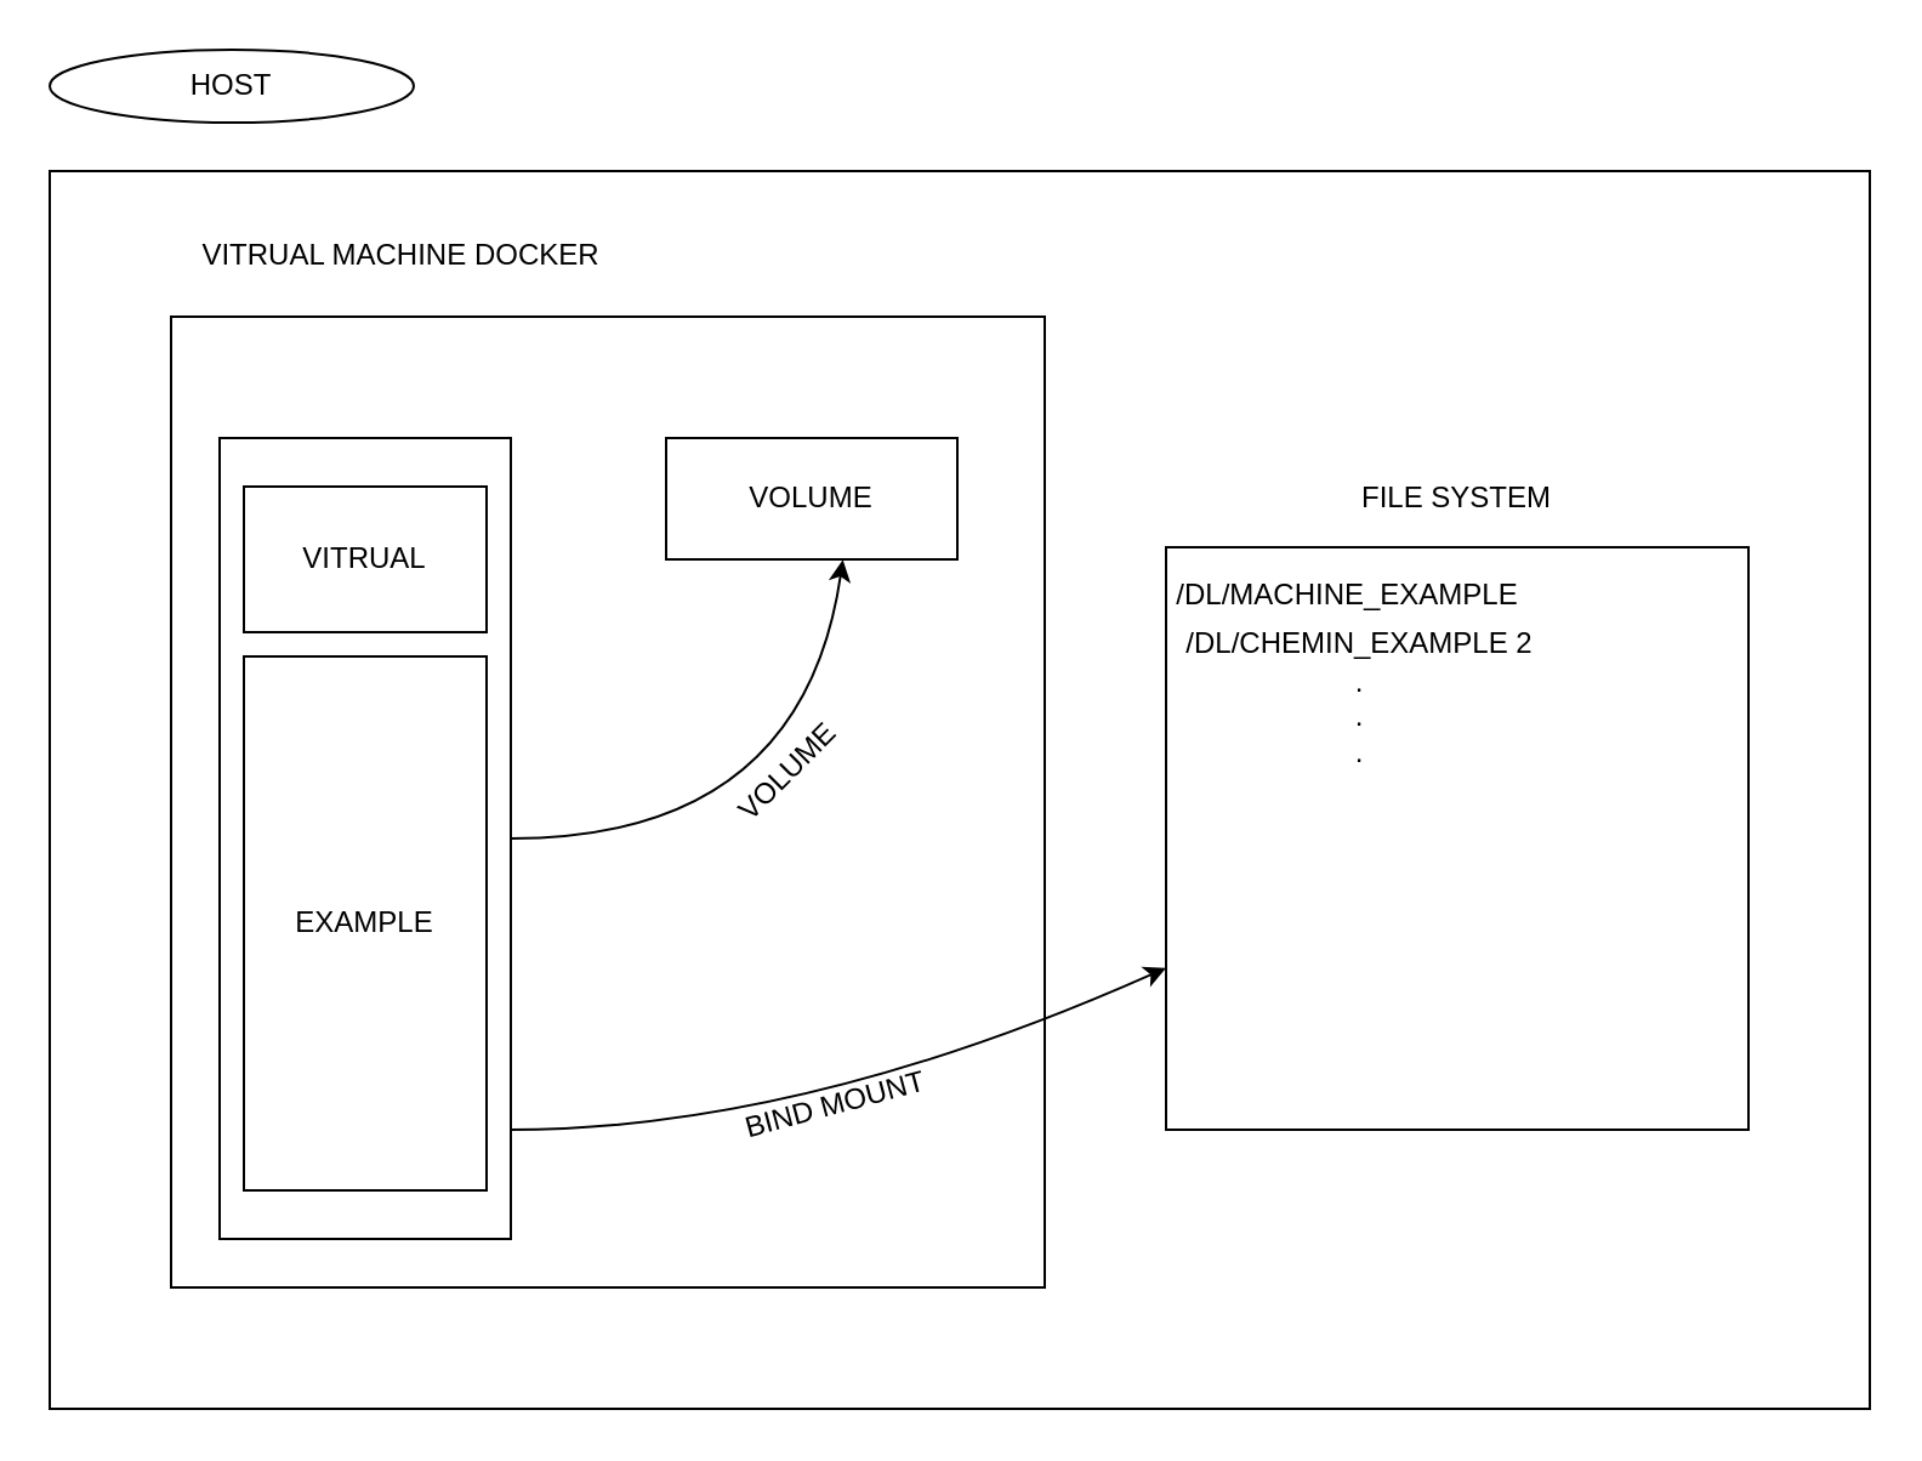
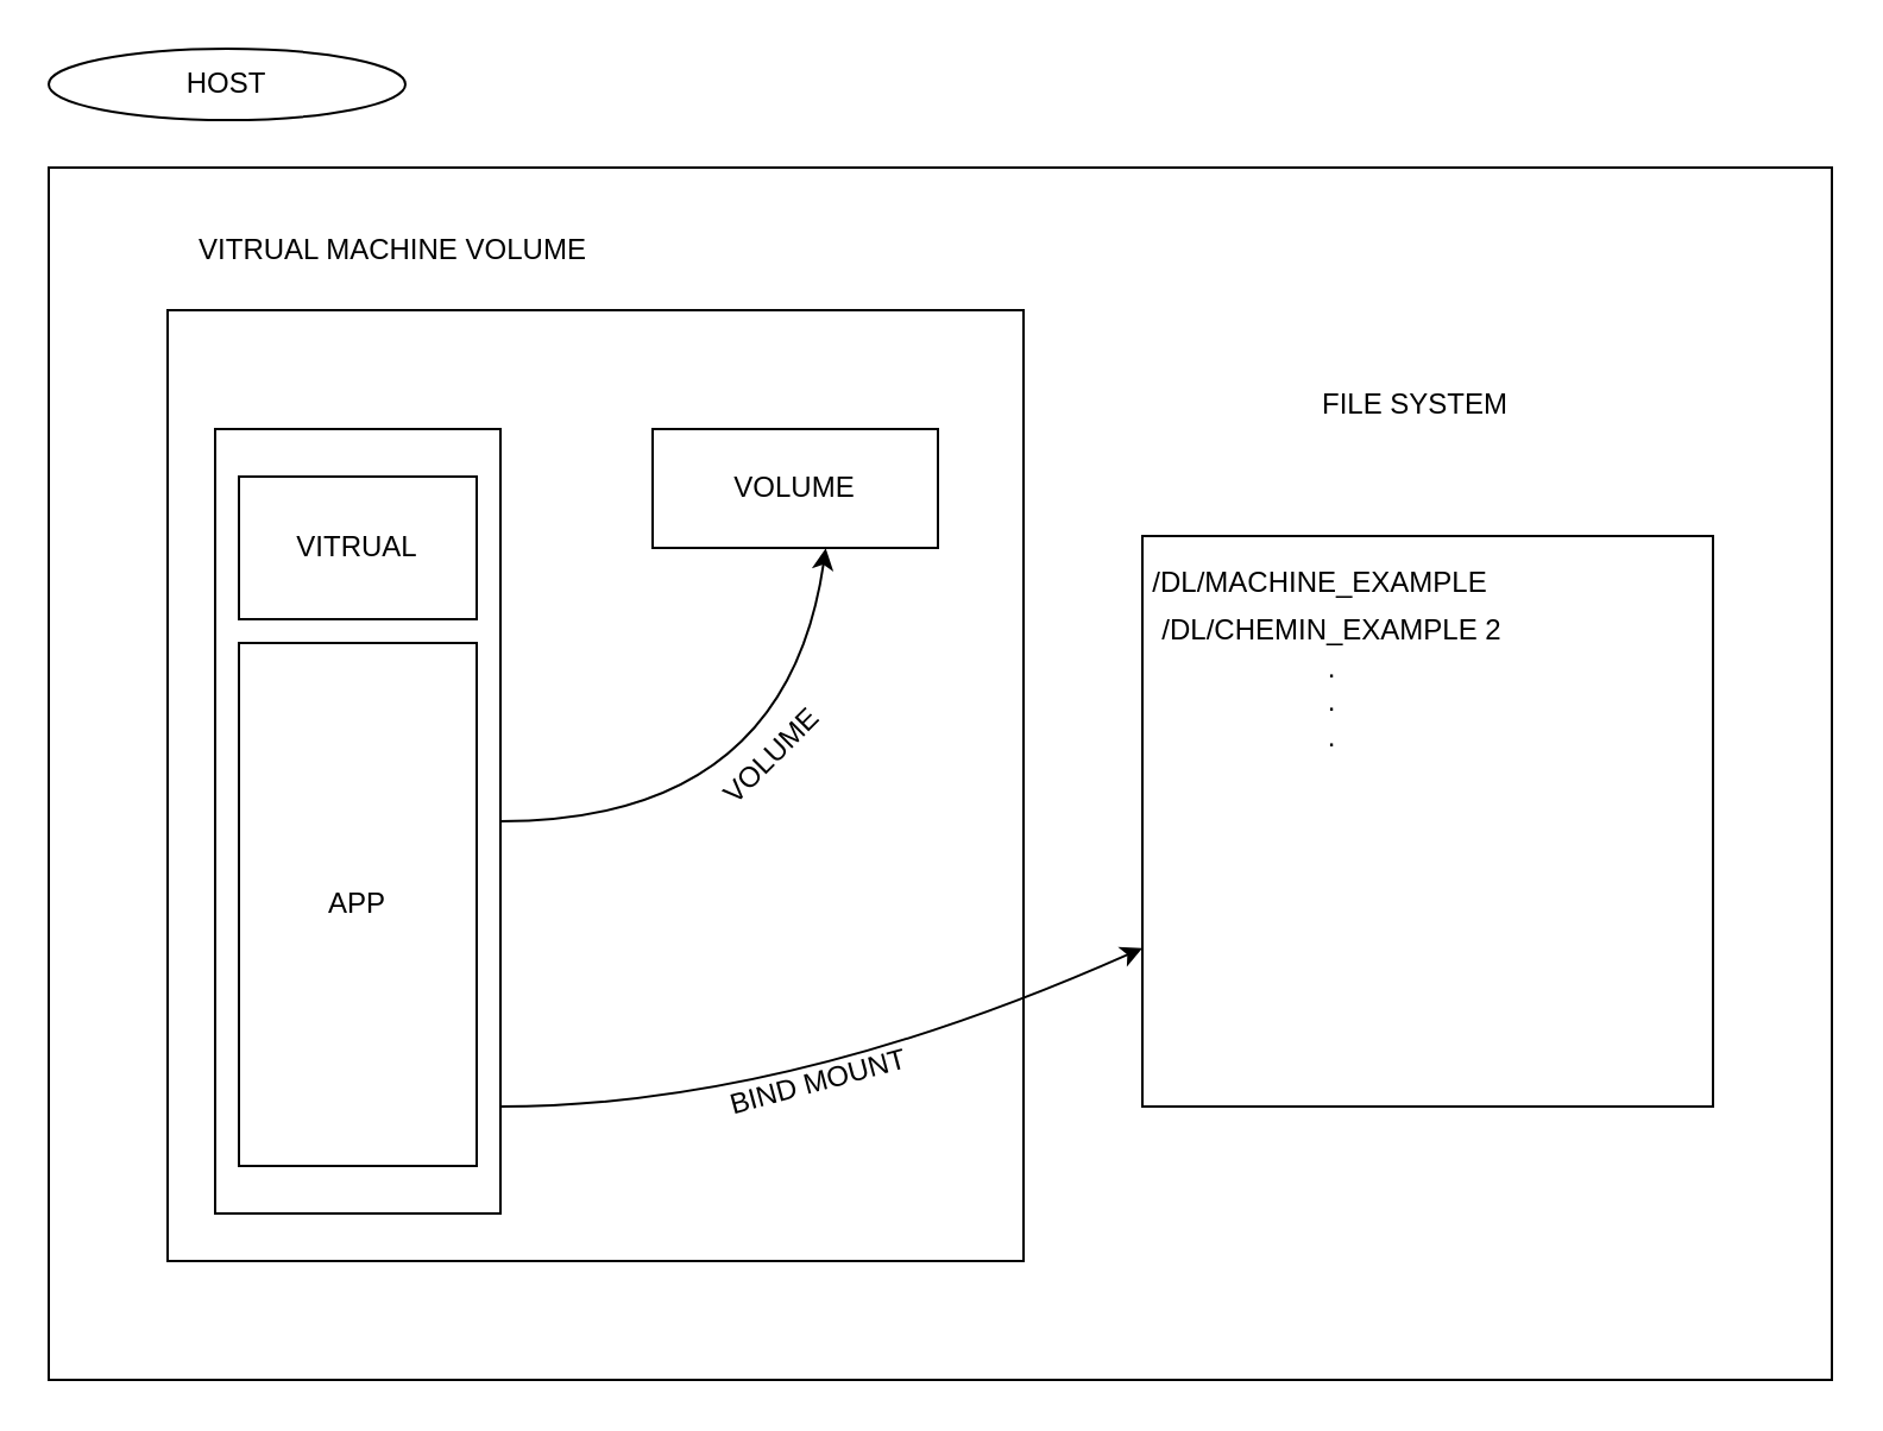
- <mxCell id="6" value="VITRUAL MACHINE DOCKER" style="text;html=1;strokeColor=none;fillColor=none;align=center;verticalAlign=middle;whiteSpace=wrap;rounded=0;" vertex="1" parent="1"><mxGeometry x="70" y="90" width="190" height="30" as="geometry" /></mxCell>
+ <mxCell id="6" value="VITRUAL MACHINE VOLUME" style="text;html=1;strokeColor=none;fillColor=none;align=center;verticalAlign=middle;whiteSpace=wrap;rounded=0;" vertex="1" parent="1"><mxGeometry x="70" y="90" width="190" height="30" as="geometry" /></mxCell>
- <mxCell id="13" value="FILE SYSTEM" style="text;html=1;strokeColor=none;fillColor=none;align=center;verticalAlign=middle;whiteSpace=wrap;rounded=0;" vertex="1" parent="1"><mxGeometry x="505" y="190" width="190" height="30" as="geometry" /></mxCell>
+ <mxCell id="13" value="FILE SYSTEM" style="text;html=1;strokeColor=none;fillColor=none;align=center;verticalAlign=middle;whiteSpace=wrap;rounded=0;" vertex="1" parent="1"><mxGeometry x="500" y="155" width="190" height="30" as="geometry" /></mxCell>
- <mxCell id="9" value="EXAMPLE" style="rounded=0;whiteSpace=wrap;html=1;" vertex="1" parent="1"><mxGeometry x="100" y="270" width="100" height="220" as="geometry" /></mxCell>
+ <mxCell id="9" value="APP" style="rounded=0;whiteSpace=wrap;html=1;" vertex="1" parent="1"><mxGeometry x="100" y="270" width="100" height="220" as="geometry" /></mxCell>
